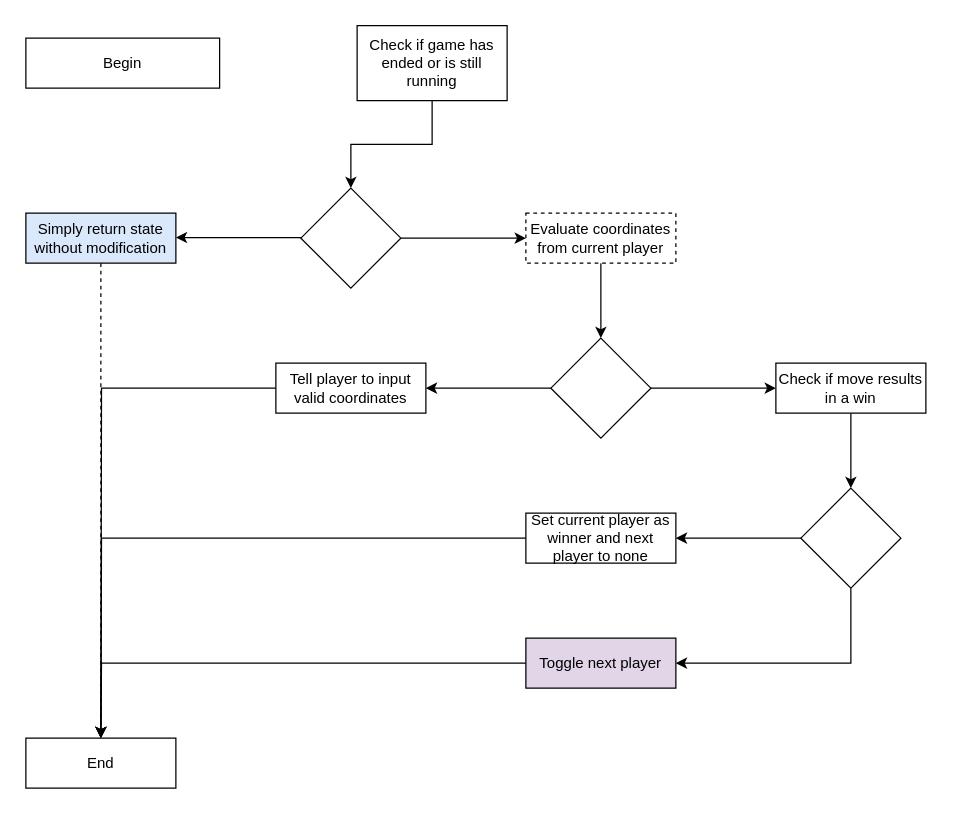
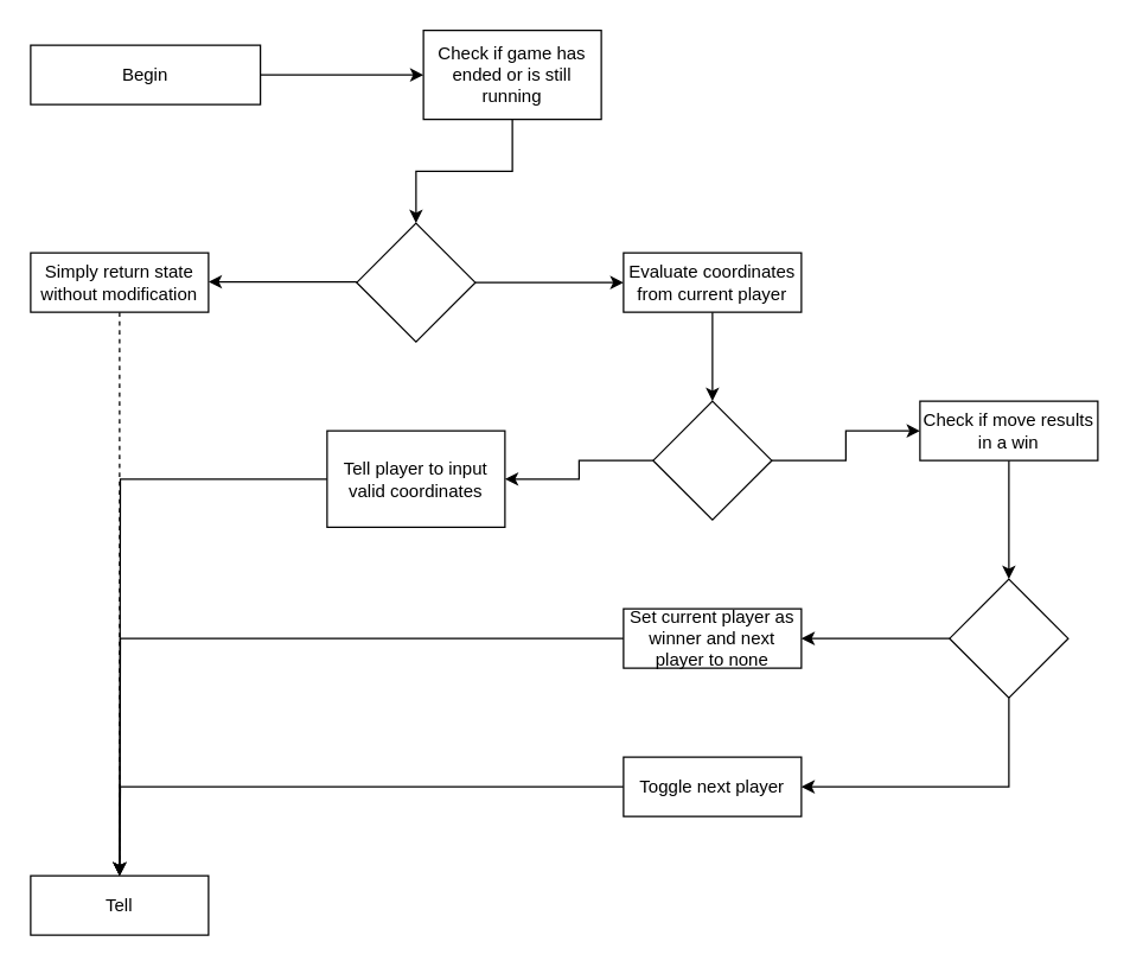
+ <mxCell id="2" style="edgeStyle=orthogonalEdgeStyle;rounded=0;orthogonalLoop=1;jettySize=auto;html=1;entryX=0;entryY=0.5;entryDx=0;entryDy=0;" edge="1" parent="1" source="3" target="5"><mxGeometry relative="1" as="geometry" /></mxCell>
- <mxCell id="10" value="Simply return state without modification" style="rounded=0;whiteSpace=wrap;html=1;fillColor=#dae8fc;" vertex="1" parent="1"><mxGeometry x="20" y="170" width="120" height="40" as="geometry" /></mxCell>
+ <mxCell id="10" value="Simply return state without modification" style="rounded=0;whiteSpace=wrap;html=1;" vertex="1" parent="1"><mxGeometry x="20" y="170" width="120" height="40" as="geometry" /></mxCell>
- <mxCell id="12" value="Evaluate coordinates from current player" style="rounded=0;whiteSpace=wrap;html=1;dashed=1;" vertex="1" parent="1"><mxGeometry x="420" y="170" width="120" height="40" as="geometry" /></mxCell>
+ <mxCell id="12" value="Evaluate coordinates from current player" style="rounded=0;whiteSpace=wrap;html=1;" vertex="1" parent="1"><mxGeometry x="420" y="170" width="120" height="40" as="geometry" /></mxCell>
- <mxCell id="18" value="Tell player to input valid coordinates" style="rounded=0;whiteSpace=wrap;html=1;" vertex="1" parent="1"><mxGeometry x="220" y="290" width="120" height="40" as="geometry" /></mxCell>
+ <mxCell id="18" value="Tell player to input valid coordinates" style="rounded=0;whiteSpace=wrap;html=1;" vertex="1" parent="1"><mxGeometry x="220" y="290" width="120" height="65" as="geometry" /></mxCell>
- <mxCell id="20" value="Check if move results in a win" style="rounded=0;whiteSpace=wrap;html=1;" vertex="1" parent="1"><mxGeometry x="620" y="290" width="120" height="40" as="geometry" /></mxCell>
+ <mxCell id="20" value="Check if move results in a win" style="rounded=0;whiteSpace=wrap;html=1;" vertex="1" parent="1"><mxGeometry x="620" y="270" width="120" height="40" as="geometry" /></mxCell>
- <mxCell id="27" value="Toggle next player" style="rounded=0;whiteSpace=wrap;html=1;fillColor=#e1d5e7;" vertex="1" parent="1"><mxGeometry x="420" y="510" width="120" height="40" as="geometry" /></mxCell>
+ <mxCell id="27" value="Toggle next player" style="rounded=0;whiteSpace=wrap;html=1;" vertex="1" parent="1"><mxGeometry x="420" y="510" width="120" height="40" as="geometry" /></mxCell>
- <mxCell id="13" value="End" style="rounded=0;whiteSpace=wrap;html=1;" vertex="1" parent="1"><mxGeometry x="20" y="590" width="120" height="40" as="geometry" /></mxCell>
+ <mxCell id="13" value="Tell" style="rounded=0;whiteSpace=wrap;html=1;" vertex="1" parent="1"><mxGeometry x="20" y="590" width="120" height="40" as="geometry" /></mxCell>
